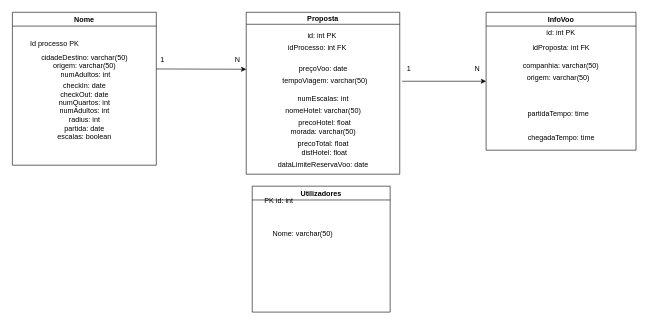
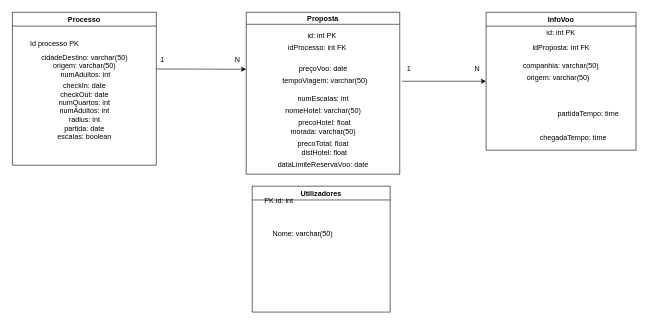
- <mxCell id="2" value="Nome" style="swimlane;swimlaneFillColor=#ffffff;" parent="1" vertex="1"><mxGeometry x="20" y="20" width="240" height="255" as="geometry" /></mxCell>
+ <mxCell id="2" value="Processo" style="swimlane;swimlaneFillColor=#ffffff;" parent="1" vertex="1"><mxGeometry x="20" y="20" width="240" height="255" as="geometry" /></mxCell>
- <mxCell id="25" value="partidaTempo: time" style="text;html=1;align=center;verticalAlign=middle;resizable=0;points=[];autosize=1;strokeColor=none;" parent="21" vertex="1"><mxGeometry x="60" y="160" width="120" height="20" as="geometry" /></mxCell>
+ <mxCell id="25" value="partidaTempo: time" style="text;html=1;align=center;verticalAlign=middle;resizable=0;points=[];autosize=1;strokeColor=none;" parent="21" vertex="1"><mxGeometry x="110" y="160" width="120" height="20" as="geometry" /></mxCell>
- <mxCell id="26" value="chegadaTempo: time" style="text;html=1;align=center;verticalAlign=middle;resizable=0;points=[];autosize=1;strokeColor=none;" parent="21" vertex="1"><mxGeometry x="60" y="200" width="130" height="20" as="geometry" /></mxCell>
+ <mxCell id="26" value="chegadaTempo: time" style="text;html=1;align=center;verticalAlign=middle;resizable=0;points=[];autosize=1;strokeColor=none;" parent="21" vertex="1"><mxGeometry x="80" y="200" width="130" height="20" as="geometry" /></mxCell>
